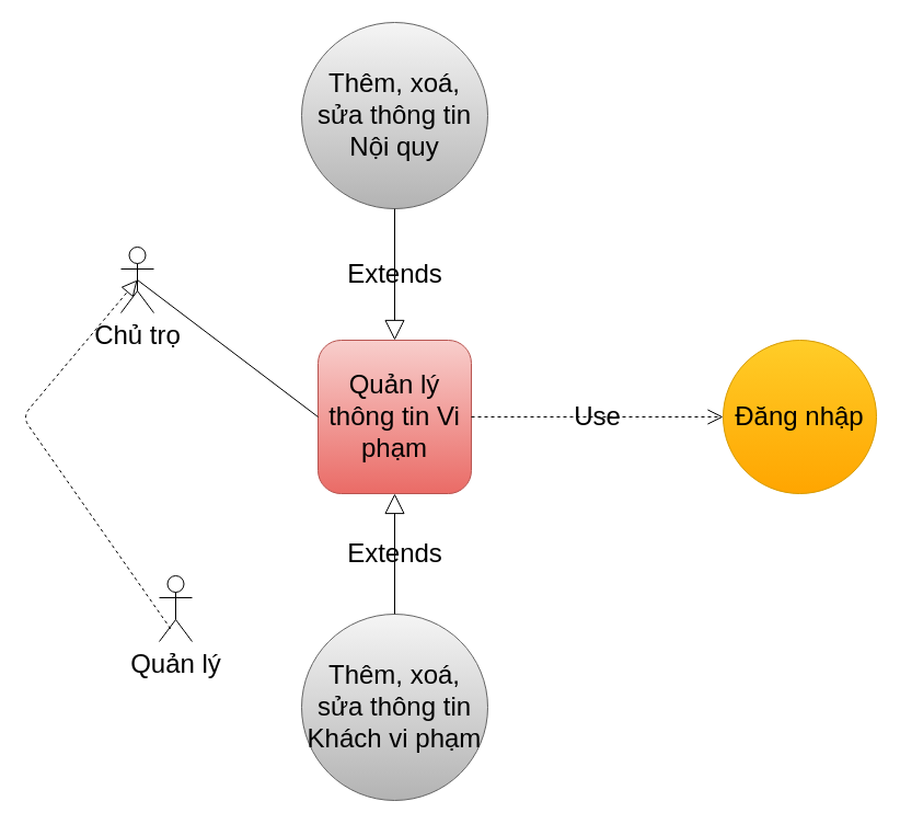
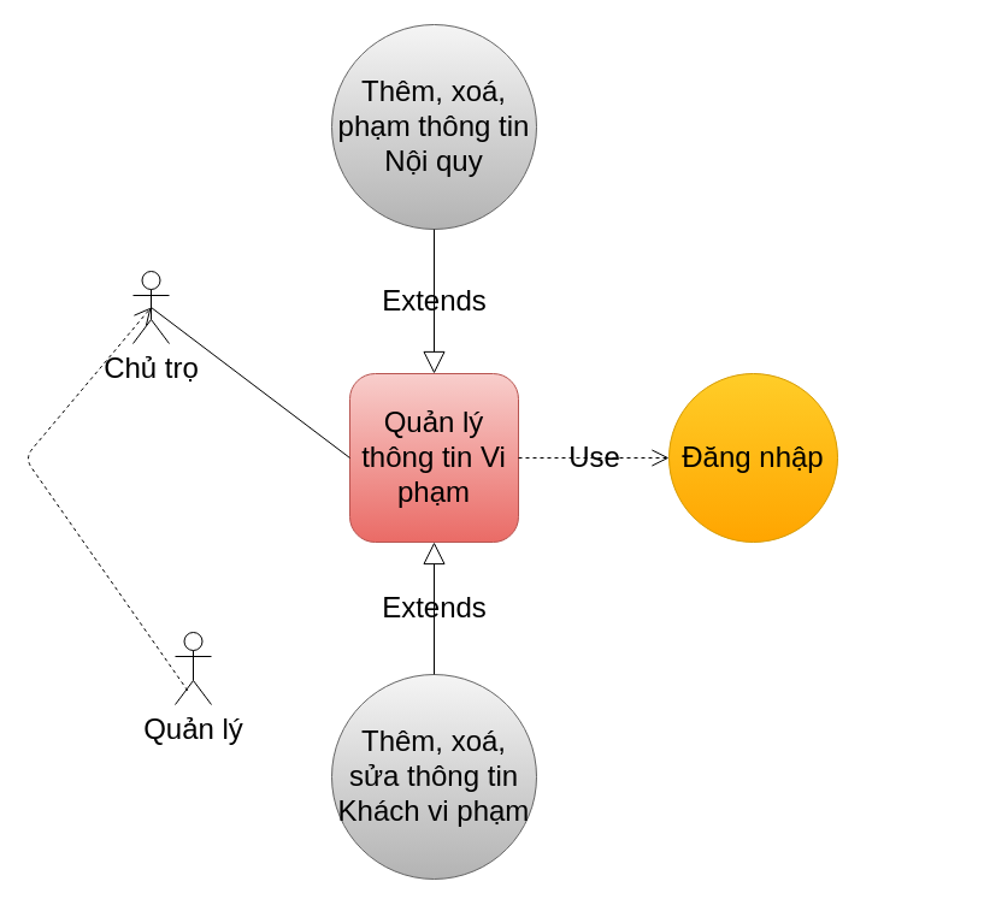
- <mxCell id="5" value="Thêm, xoá, sửa thông tin Nội quy" style="ellipse;whiteSpace=wrap;html=1;fillColor=#f5f5f5;gradientColor=#b3b3b3;fontSize=24;strokeColor=#666666;labelBackgroundColor=none;" vertex="1" parent="1"><mxGeometry x="275" y="20" width="170" height="170" as="geometry" /></mxCell>
+ <mxCell id="5" value="Thêm, xoá, phạm thông tin Nội quy" style="ellipse;whiteSpace=wrap;html=1;fillColor=#f5f5f5;gradientColor=#b3b3b3;fontSize=24;strokeColor=#666666;labelBackgroundColor=none;" vertex="1" parent="1"><mxGeometry x="275" y="20" width="170" height="170" as="geometry" /></mxCell>
- <mxCell id="7" value="" style="endArrow=block;dashed=1;endFill=0;endSize=12;html=1;fontSize=16;exitX=0.344;exitY=0.806;exitDx=0;exitDy=0;exitPerimeter=0;entryX=0.5;entryY=0.5;entryDx=0;entryDy=0;entryPerimeter=0;labelBackgroundColor=none;" edge="1" parent="1" source="3" target="2"><mxGeometry width="160" relative="1" as="geometry"><mxPoint x="100" y="500" as="sourcePoint" /><mxPoint x="260" y="500" as="targetPoint" /><Array as="points"><mxPoint x="20" y="380" /></Array></mxGeometry></mxCell>
+ <mxCell id="7" value="" style="endArrow=open;dashed=1;endFill=0;endSize=12;html=1;fontSize=16;exitX=0.344;exitY=0.806;exitDx=0;exitDy=0;exitPerimeter=0;entryX=0.5;entryY=0.5;entryDx=0;entryDy=0;entryPerimeter=0;labelBackgroundColor=none;" edge="1" parent="1" source="3" target="2"><mxGeometry width="160" relative="1" as="geometry"><mxPoint x="100" y="500" as="sourcePoint" /><mxPoint x="260" y="500" as="targetPoint" /><Array as="points"><mxPoint x="20" y="380" /></Array></mxGeometry></mxCell>
- <mxCell id="6" value="Đăng nhập" style="ellipse;whiteSpace=wrap;html=1;fillColor=#ffcd28;gradientColor=#ffa500;fontSize=24;strokeColor=#d79b00;labelBackgroundColor=none;" vertex="1" parent="1"><mxGeometry x="660" y="310" width="140" height="140" as="geometry" /></mxCell>
+ <mxCell id="6" value="Đăng nhập" style="ellipse;whiteSpace=wrap;html=1;fillColor=#ffcd28;gradientColor=#ffa500;fontSize=24;strokeColor=#d79b00;labelBackgroundColor=none;" vertex="1" parent="1"><mxGeometry x="555" y="310" width="140" height="140" as="geometry" /></mxCell>
